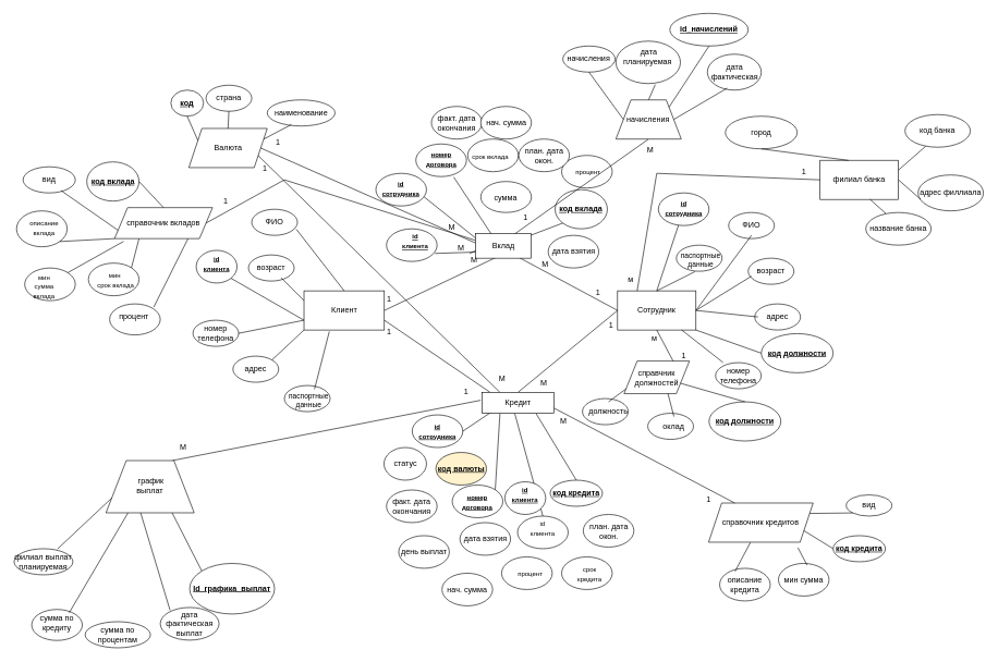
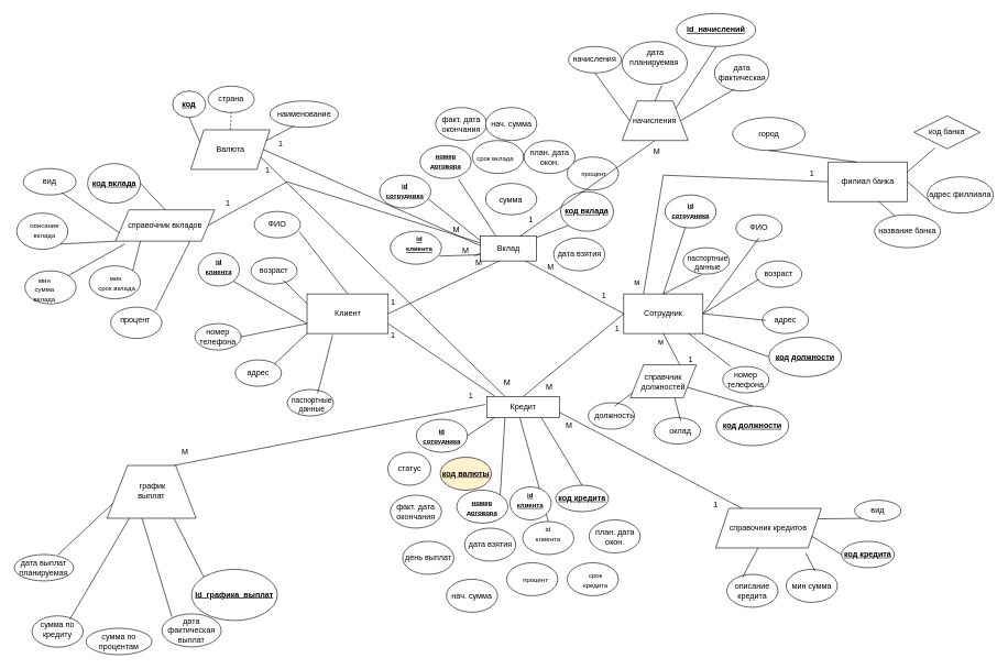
- <mxCell id="189" value="" style="endArrow=none;html=1;rounded=0;entryX=0.5;entryY=1;entryDx=0;entryDy=0;exitX=0.5;exitY=0;exitDx=0;exitDy=0;" edge="1" parent="1" source="88" target="90"><mxGeometry width="50" height="50" relative="1" as="geometry"><mxPoint x="454" y="495" as="sourcePoint" /><mxPoint x="504" y="445" as="targetPoint" /></mxGeometry></mxCell>
+ <mxCell id="189" value="" style="endArrow=none;html=1;rounded=0;entryX=0.5;entryY=1;entryDx=0;entryDy=0;exitX=0.5;exitY=0;exitDx=0;exitDy=0;dashed=1;" edge="1" parent="1" source="88" target="90"><mxGeometry width="50" height="50" relative="1" as="geometry"><mxPoint x="454" y="495" as="sourcePoint" /><mxPoint x="504" y="445" as="targetPoint" /></mxGeometry></mxCell>
- <mxCell id="117" value="код банка" style="ellipse;whiteSpace=wrap;html=1;" parent="1" vertex="1"><mxGeometry x="1384" y="175" width="100" height="50" as="geometry" /></mxCell>
+ <mxCell id="117" value="код банка" style="rhombus;whiteSpace=wrap;html=1;" parent="1" vertex="1"><mxGeometry x="1384" y="175" width="100" height="50" as="geometry" /></mxCell>
- <mxCell id="99" value="филиал выплат планируемая" style="ellipse;whiteSpace=wrap;html=1;" parent="1" vertex="1"><mxGeometry x="20.25" y="840" width="90" height="40" as="geometry" /></mxCell>
+ <mxCell id="99" value="дата выплат планируемая" style="ellipse;whiteSpace=wrap;html=1;" parent="1" vertex="1"><mxGeometry x="20.25" y="840" width="90" height="40" as="geometry" /></mxCell>
